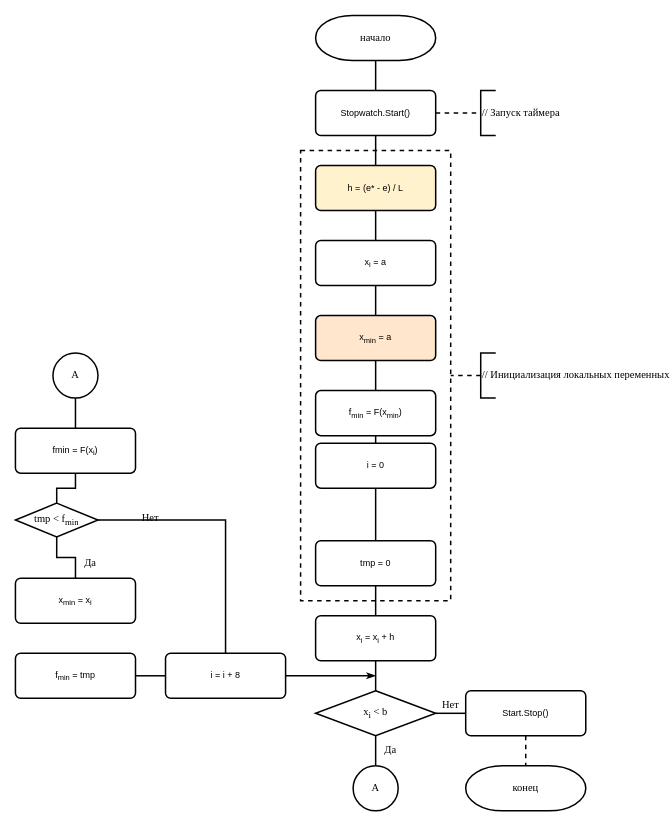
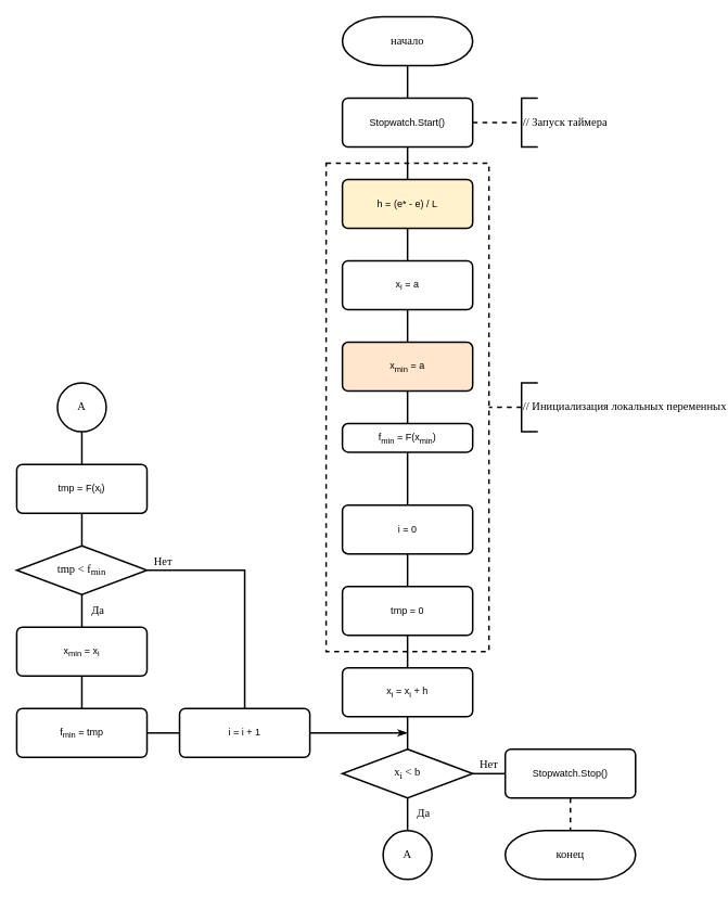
- <mxCell id="24" value="&lt;span&gt;f&lt;/span&gt;&lt;sub&gt;min&lt;/sub&gt;&lt;span&gt;&amp;nbsp;= F(x&lt;/span&gt;&lt;sub&gt;min&lt;/sub&gt;&lt;span&gt;)&lt;/span&gt;&lt;br&gt;" style="rounded=1;whiteSpace=wrap;html=1;absoluteArcSize=1;arcSize=14;strokeWidth=2;" parent="1" vertex="1"><mxGeometry x="420" y="520" width="160" height="60" as="geometry" /></mxCell>
+ <mxCell id="24" value="&lt;span&gt;f&lt;/span&gt;&lt;sub&gt;min&lt;/sub&gt;&lt;span&gt;&amp;nbsp;= F(x&lt;/span&gt;&lt;sub&gt;min&lt;/sub&gt;&lt;span&gt;)&lt;/span&gt;&lt;br&gt;" style="rounded=1;whiteSpace=wrap;html=1;absoluteArcSize=1;arcSize=14;strokeWidth=2;" parent="1" vertex="1"><mxGeometry x="420" y="520" width="160" height="35" as="geometry" /></mxCell>
- <mxCell id="33" value="fmin = F(x&lt;sub&gt;i&lt;/sub&gt;)" style="rounded=1;whiteSpace=wrap;html=1;absoluteArcSize=1;arcSize=14;strokeWidth=2;" parent="1" vertex="1"><mxGeometry x="20" y="570" width="160" height="60" as="geometry" /></mxCell>
+ <mxCell id="33" value="tmp = F(x&lt;sub&gt;i&lt;/sub&gt;)" style="rounded=1;whiteSpace=wrap;html=1;absoluteArcSize=1;arcSize=14;strokeWidth=2;" parent="1" vertex="1"><mxGeometry x="20" y="570" width="160" height="60" as="geometry" /></mxCell>
- <mxCell id="26" value="i = 0" style="rounded=1;whiteSpace=wrap;html=1;absoluteArcSize=1;arcSize=14;strokeWidth=2;" parent="1" vertex="1"><mxGeometry x="420" y="590" width="160" height="60" as="geometry" /></mxCell>
+ <mxCell id="26" value="i = 0" style="rounded=1;whiteSpace=wrap;html=1;absoluteArcSize=1;arcSize=14;strokeWidth=2;" parent="1" vertex="1"><mxGeometry x="420" y="620" width="160" height="60" as="geometry" /></mxCell>
- <mxCell id="11" value="tmp &amp;lt; f&lt;sub&gt;min&lt;/sub&gt;" style="rhombus;whiteSpace=wrap;html=1;fontFamily=Times New Roman;fontSize=14;strokeWidth=2;" parent="1" vertex="1"><mxGeometry x="20" y="670" width="110" height="45" as="geometry" /></mxCell>
+ <mxCell id="11" value="tmp &amp;lt; f&lt;sub&gt;min&lt;/sub&gt;" style="rhombus;whiteSpace=wrap;html=1;fontFamily=Times New Roman;fontSize=14;strokeWidth=2;" parent="1" vertex="1"><mxGeometry x="20" y="670" width="160" height="60" as="geometry" /></mxCell>
+ <mxCell id="41" style="edgeStyle=orthogonalEdgeStyle;rounded=0;orthogonalLoop=1;jettySize=auto;html=1;exitX=0.5;exitY=1;exitDx=0;exitDy=0;entryX=0.5;entryY=0;entryDx=0;entryDy=0;endArrow=none;endFill=0;strokeWidth=2;fontFamily=Times New Roman;fontSize=14;" parent="1" source="42" target="44" edge="1"><mxGeometry relative="1" as="geometry" /></mxCell>
- <mxCell id="46" value="i = i + 8&lt;br&gt;" style="rounded=1;whiteSpace=wrap;html=1;absoluteArcSize=1;arcSize=14;strokeWidth=2;" parent="1" vertex="1"><mxGeometry x="220" y="870" width="160" height="60" as="geometry" /></mxCell>
+ <mxCell id="46" value="i = i + 1&lt;br&gt;" style="rounded=1;whiteSpace=wrap;html=1;absoluteArcSize=1;arcSize=14;strokeWidth=2;" parent="1" vertex="1"><mxGeometry x="220" y="870" width="160" height="60" as="geometry" /></mxCell>
- <mxCell id="35" value="Start.Stop()" style="rounded=1;whiteSpace=wrap;html=1;absoluteArcSize=1;arcSize=14;strokeWidth=2;" parent="1" vertex="1"><mxGeometry x="620" y="920" width="160" height="60" as="geometry" /></mxCell>
+ <mxCell id="35" value="Stopwatch.Stop()" style="rounded=1;whiteSpace=wrap;html=1;absoluteArcSize=1;arcSize=14;strokeWidth=2;" parent="1" vertex="1"><mxGeometry x="620" y="920" width="160" height="60" as="geometry" /></mxCell>
